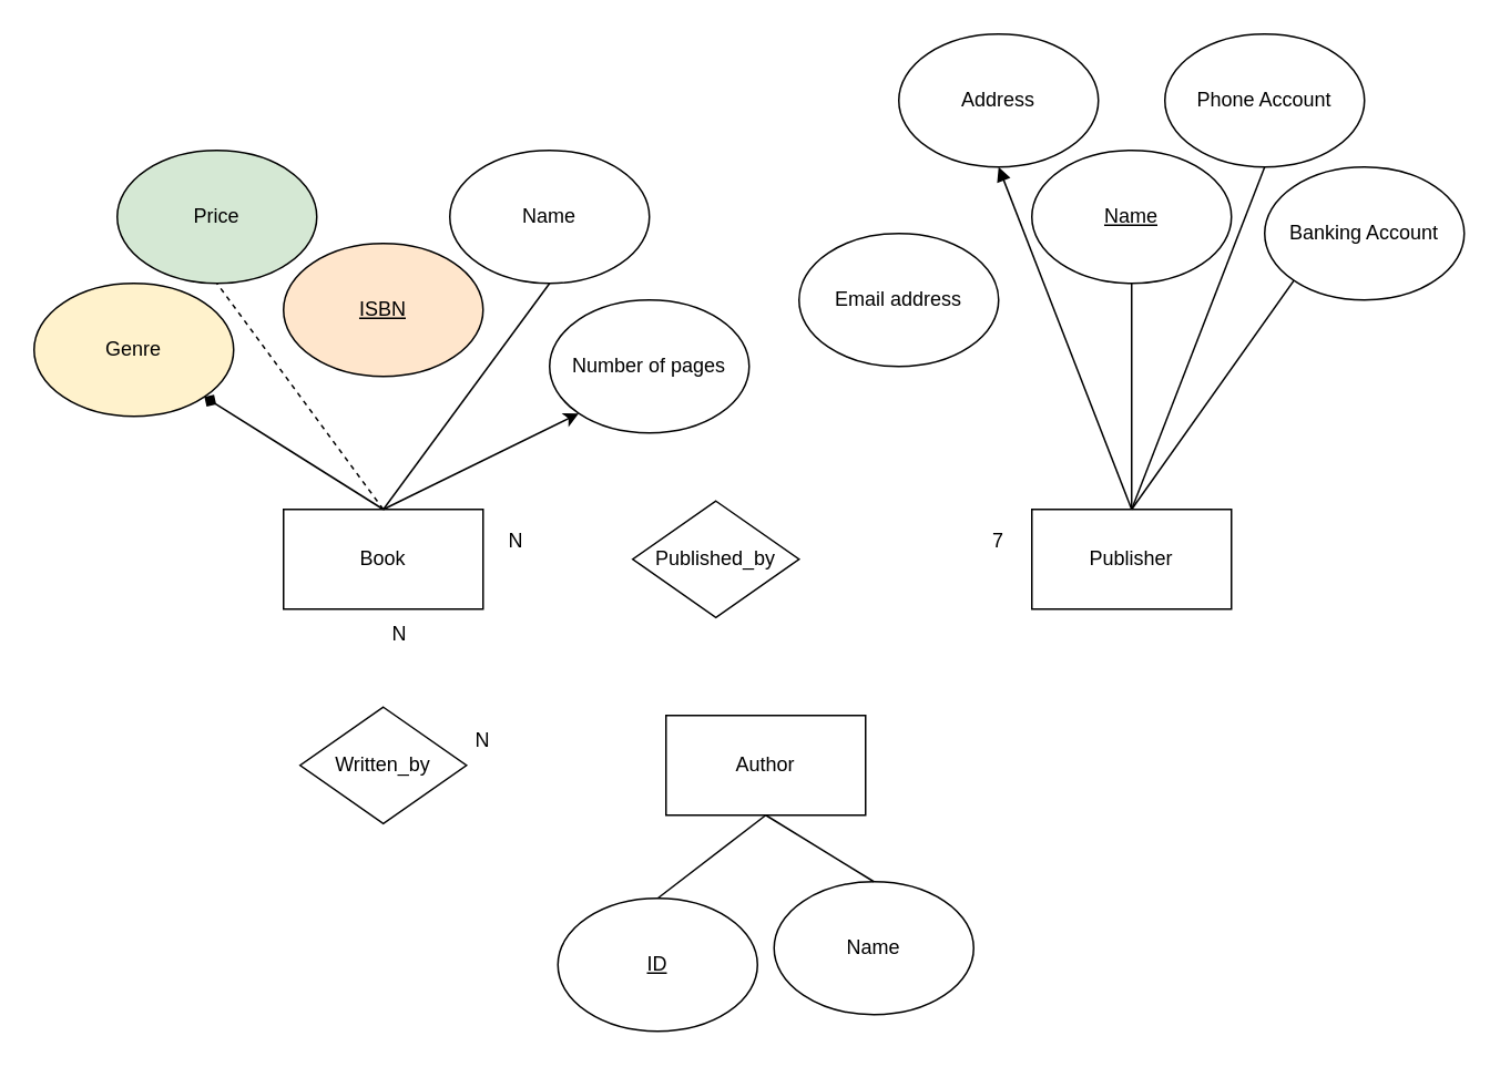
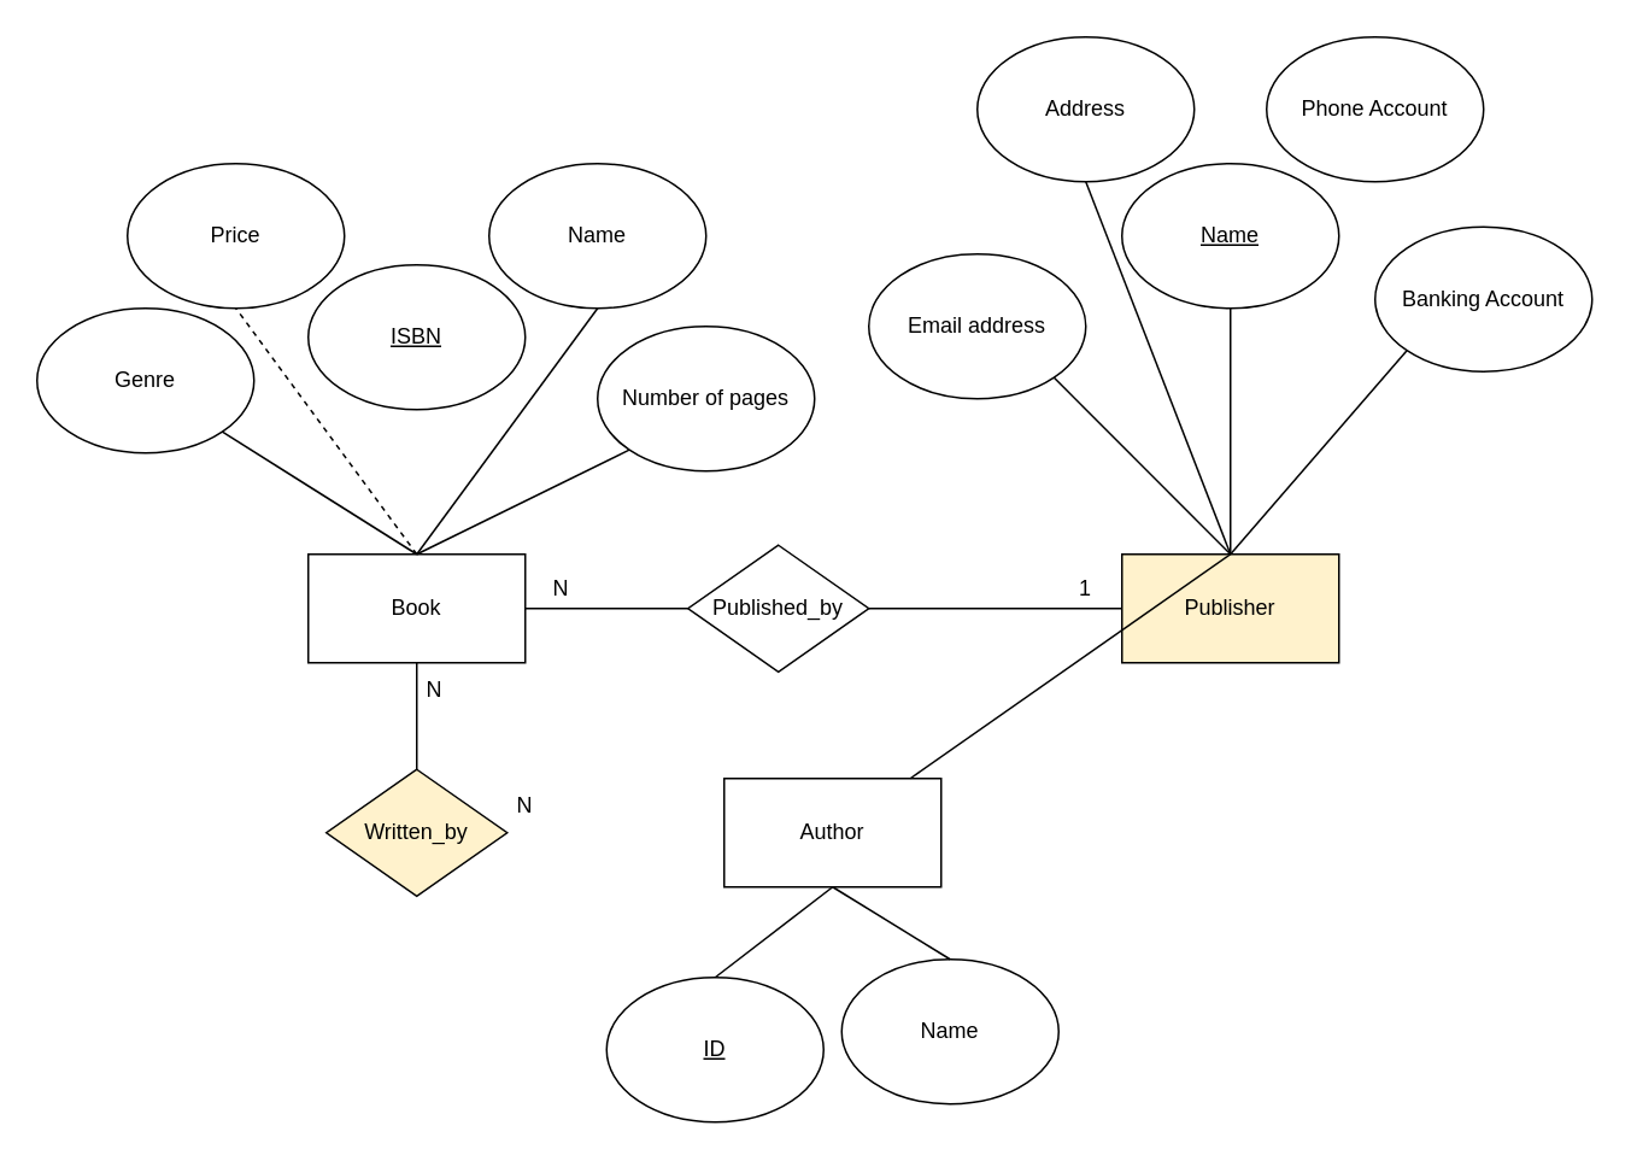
- <mxCell id="22" value="" style="endArrow=block;html=1;rounded=0;exitX=0.5;exitY=0;exitDx=0;exitDy=0;entryX=0.5;entryY=1;entryDx=0;entryDy=0;" edge="1" parent="1" target="21" source="17"><mxGeometry width="50" height="50" relative="1" as="geometry"><mxPoint x="690" y="276" as="sourcePoint" /><mxPoint x="870" y="226.84" as="targetPoint" /></mxGeometry></mxCell>
+ <mxCell id="22" value="" style="endArrow=none;html=1;rounded=0;exitX=0.5;exitY=0;exitDx=0;exitDy=0;entryX=0.5;entryY=1;entryDx=0;entryDy=0;" edge="1" parent="1" target="21" source="17"><mxGeometry width="50" height="50" relative="1" as="geometry"><mxPoint x="690" y="276" as="sourcePoint" /><mxPoint x="870" y="226.84" as="targetPoint" /></mxGeometry></mxCell>
- <mxCell id="9" value="Price" style="ellipse;whiteSpace=wrap;html=1;fillColor=#d5e8d4;" vertex="1" parent="1"><mxGeometry x="70" y="90" width="120" height="80" as="geometry" /></mxCell>
+ <mxCell id="9" value="Price" style="ellipse;whiteSpace=wrap;html=1;" vertex="1" parent="1"><mxGeometry x="70" y="90" width="120" height="80" as="geometry" /></mxCell>
- <mxCell id="27" value="Banking Account" style="ellipse;whiteSpace=wrap;html=1;" vertex="1" parent="1"><mxGeometry x="760" width="120" height="80" as="geometry" y="100" /></mxCell>
+ <mxCell id="27" value="Banking Account" style="ellipse;whiteSpace=wrap;html=1;" vertex="1" parent="1"><mxGeometry x="760" y="125" width="120" height="80" as="geometry" /></mxCell>
- <mxCell id="4" value="&lt;u&gt;ISBN&lt;/u&gt;" style="ellipse;whiteSpace=wrap;html=1;fillColor=#ffe6cc;" vertex="1" parent="1"><mxGeometry x="170" y="146" width="120" height="80" as="geometry" /></mxCell>
+ <mxCell id="4" value="&lt;u&gt;ISBN&lt;/u&gt;" style="ellipse;whiteSpace=wrap;html=1;" vertex="1" parent="1"><mxGeometry x="170" y="146" width="120" height="80" as="geometry" /></mxCell>
- <mxCell id="24" value="" style="endArrow=none;html=1;rounded=0;entryX=0.5;entryY=1;entryDx=0;entryDy=0;exitX=0.5;exitY=0;exitDx=0;exitDy=0;" edge="1" parent="1" target="23" source="17"><mxGeometry width="50" height="50" relative="1" as="geometry"><mxPoint x="650" y="250" as="sourcePoint" /><mxPoint x="910" y="286.84" as="targetPoint" /></mxGeometry></mxCell>
+ <mxCell id="24" value="" style="endArrow=none;html=1;rounded=0;exitX=0.5;exitY=0;exitDx=0;exitDy=0;" edge="1" parent="1" target="6" source="17"><mxGeometry width="50" height="50" relative="1" as="geometry"><mxPoint x="650" y="250" as="sourcePoint" /><mxPoint x="910" y="286.84" as="targetPoint" /></mxGeometry></mxCell>
- <mxCell id="11" value="Genre" style="ellipse;whiteSpace=wrap;html=1;fillColor=#fff2cc;" vertex="1" parent="1"><mxGeometry x="20" y="170" width="120" height="80" as="geometry" /></mxCell>
+ <mxCell id="11" value="Genre" style="ellipse;whiteSpace=wrap;html=1;" vertex="1" parent="1"><mxGeometry x="20" y="170" width="120" height="80" as="geometry" /></mxCell>
- <mxCell id="12" value="" style="endArrow=diamond;html=1;rounded=0;exitX=0.5;exitY=0;exitDx=0;exitDy=0;entryX=1;entryY=1;entryDx=0;entryDy=0;" edge="1" parent="1" target="11" source="3"><mxGeometry width="50" height="50" relative="1" as="geometry"><mxPoint x="150" y="376" as="sourcePoint" /><mxPoint x="120" y="316" as="targetPoint" /></mxGeometry></mxCell>
+ <mxCell id="12" value="" style="endArrow=none;html=1;rounded=0;exitX=0.5;exitY=0;exitDx=0;exitDy=0;entryX=1;entryY=1;entryDx=0;entryDy=0;" edge="1" parent="1" target="11" source="3"><mxGeometry width="50" height="50" relative="1" as="geometry"><mxPoint x="150" y="376" as="sourcePoint" /><mxPoint x="120" y="316" as="targetPoint" /></mxGeometry></mxCell>
- <mxCell id="14" value="" style="endArrow=classic;html=1;rounded=0;exitX=0.5;exitY=0;exitDx=0;exitDy=0;entryX=0;entryY=1;entryDx=0;entryDy=0;" edge="1" parent="1" target="13" source="3"><mxGeometry width="50" height="50" relative="1" as="geometry"><mxPoint x="515" y="366" as="sourcePoint" /><mxPoint x="485" y="306" as="targetPoint" /><Array as="points" /></mxGeometry></mxCell>
+ <mxCell id="14" value="" style="endArrow=none;html=1;rounded=0;exitX=0.5;exitY=0;exitDx=0;exitDy=0;entryX=0;entryY=1;entryDx=0;entryDy=0;" edge="1" parent="1" target="13" source="3"><mxGeometry width="50" height="50" relative="1" as="geometry"><mxPoint x="515" y="366" as="sourcePoint" /><mxPoint x="485" y="306" as="targetPoint" /><Array as="points" /></mxGeometry></mxCell>
+ <mxCell id="26" value="" style="endArrow=none;html=1;rounded=0;exitX=0.5;exitY=0;exitDx=0;exitDy=0;entryX=1;entryY=1;entryDx=0;entryDy=0;" edge="1" parent="1" target="25" source="17"><mxGeometry width="50" height="50" relative="1" as="geometry"><mxPoint x="690" y="276" as="sourcePoint" /><mxPoint x="940" y="346.42" as="targetPoint" /></mxGeometry></mxCell>
- <mxCell id="30" value="7" style="text;html=1;strokeColor=none;fillColor=none;align=center;verticalAlign=middle;whiteSpace=wrap;rounded=0;" vertex="1" parent="1"><mxGeometry x="570" y="310" width="60" height="30" as="geometry" /></mxCell>
+ <mxCell id="30" value="1" style="text;html=1;strokeColor=none;fillColor=none;align=center;verticalAlign=middle;whiteSpace=wrap;rounded=0;" vertex="1" parent="1"><mxGeometry x="570" y="310" width="60" height="30" as="geometry" /></mxCell>
+ <mxCell id="18" value="" style="endArrow=none;html=1;rounded=0;entryX=1;entryY=0.5;entryDx=0;entryDy=0;exitX=0;exitY=0.5;exitDx=0;exitDy=0;" edge="1" parent="1" source="15" target="3"><mxGeometry width="50" height="50" relative="1" as="geometry"><mxPoint x="382" y="360" as="sourcePoint" /><mxPoint x="314" y="360" as="targetPoint" /></mxGeometry></mxCell>
+ <mxCell id="16" value="" style="endArrow=none;html=1;rounded=0;entryX=1;entryY=0.5;entryDx=0;entryDy=0;exitX=0;exitY=0.5;exitDx=0;exitDy=0;" edge="1" parent="1" source="17" target="15"><mxGeometry width="50" height="50" relative="1" as="geometry"><mxPoint x="432" y="440" as="sourcePoint" /><mxPoint x="431.76" y="390" as="targetPoint" /></mxGeometry></mxCell>
- <mxCell id="17" value="Publisher" style="rounded=0;whiteSpace=wrap;html=1;" vertex="1" parent="1"><mxGeometry x="620" y="306" width="120" height="60" as="geometry" /></mxCell>
+ <mxCell id="17" value="Publisher" style="rounded=0;whiteSpace=wrap;html=1;fillColor=#fff2cc;" vertex="1" parent="1"><mxGeometry x="620" y="306" width="120" height="60" as="geometry" /></mxCell>
+ <mxCell id="5" value="" style="endArrow=none;html=1;rounded=0;exitX=0.5;exitY=0;exitDx=0;exitDy=0;entryX=0.5;entryY=1;entryDx=0;entryDy=0;" edge="1" parent="1" source="2" target="3"><mxGeometry width="50" height="50" relative="1" as="geometry"><mxPoint x="160" y="446" as="sourcePoint" /><mxPoint x="160" y="366" as="targetPoint" /></mxGeometry></mxCell>
- <mxCell id="2" value="Written_by" style="rhombus;whiteSpace=wrap;html=1;" vertex="1" parent="1"><mxGeometry x="180" y="425" width="100" height="70" as="geometry" /></mxCell>
+ <mxCell id="2" value="Written_by" style="rhombus;whiteSpace=wrap;html=1;fillColor=#fff2cc;" vertex="1" parent="1"><mxGeometry x="180" y="425" width="100" height="70" as="geometry" /></mxCell>
